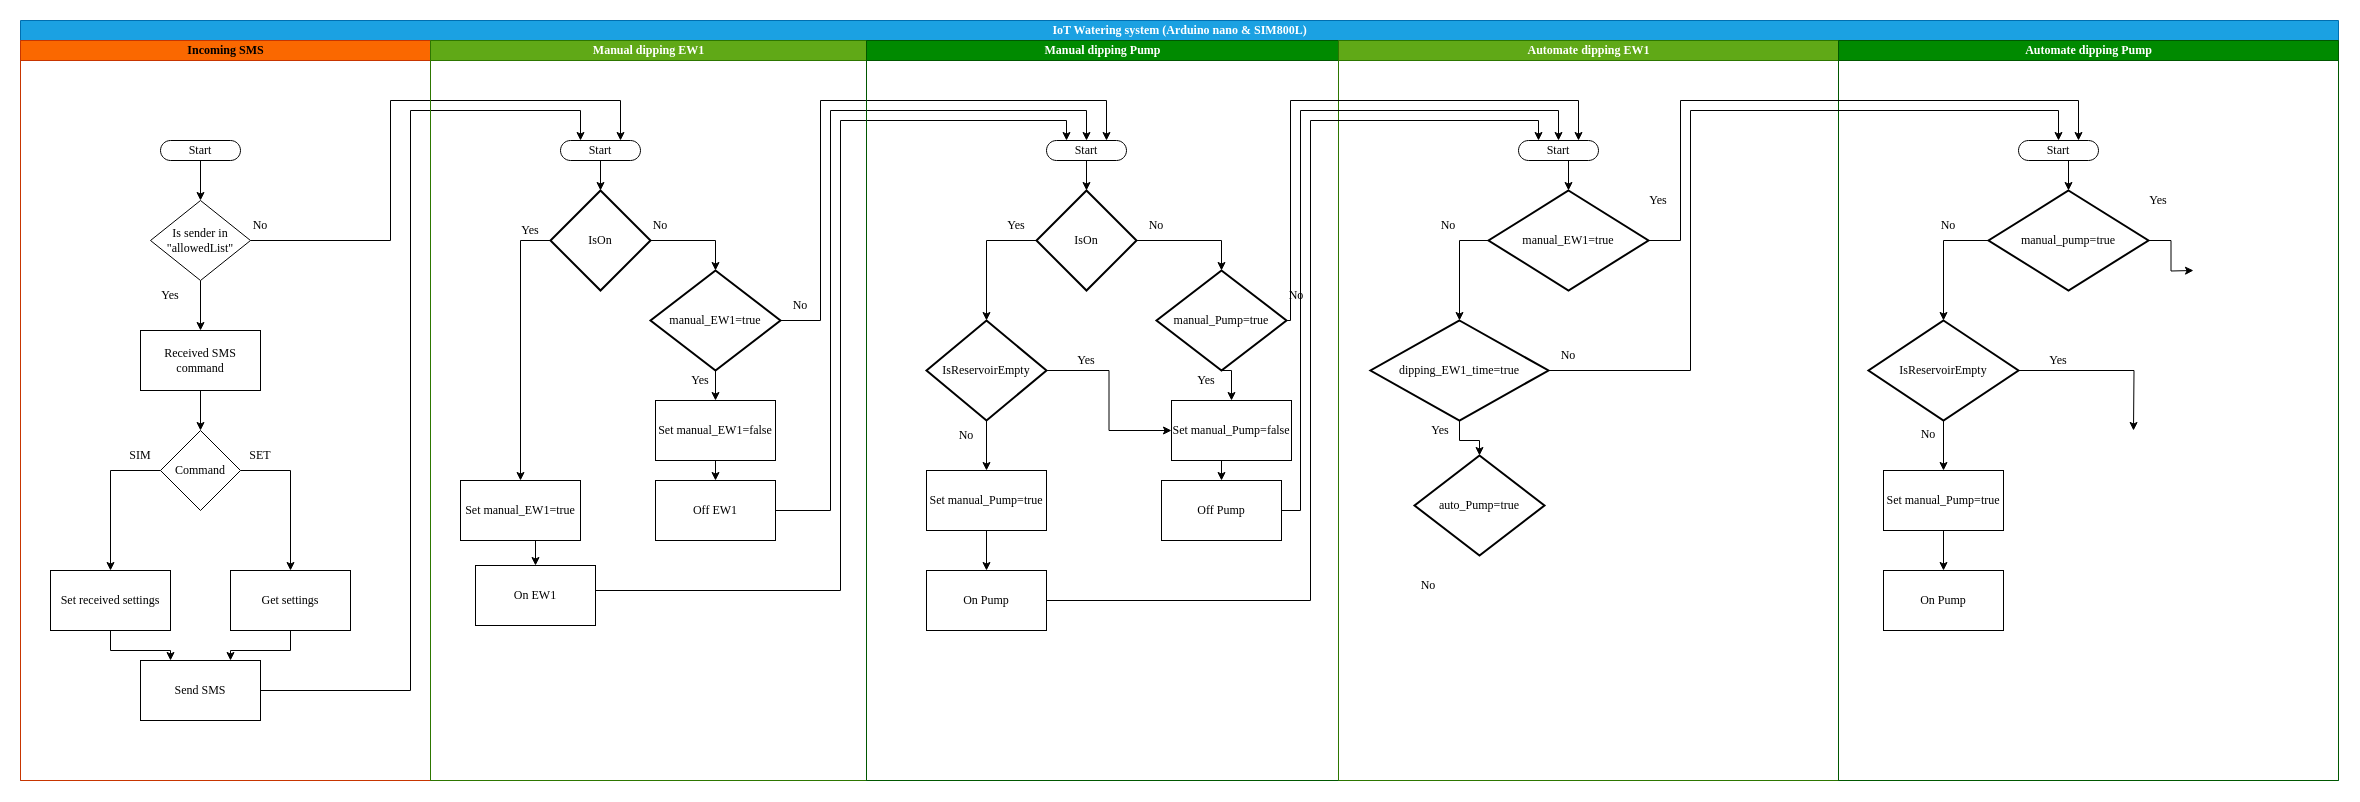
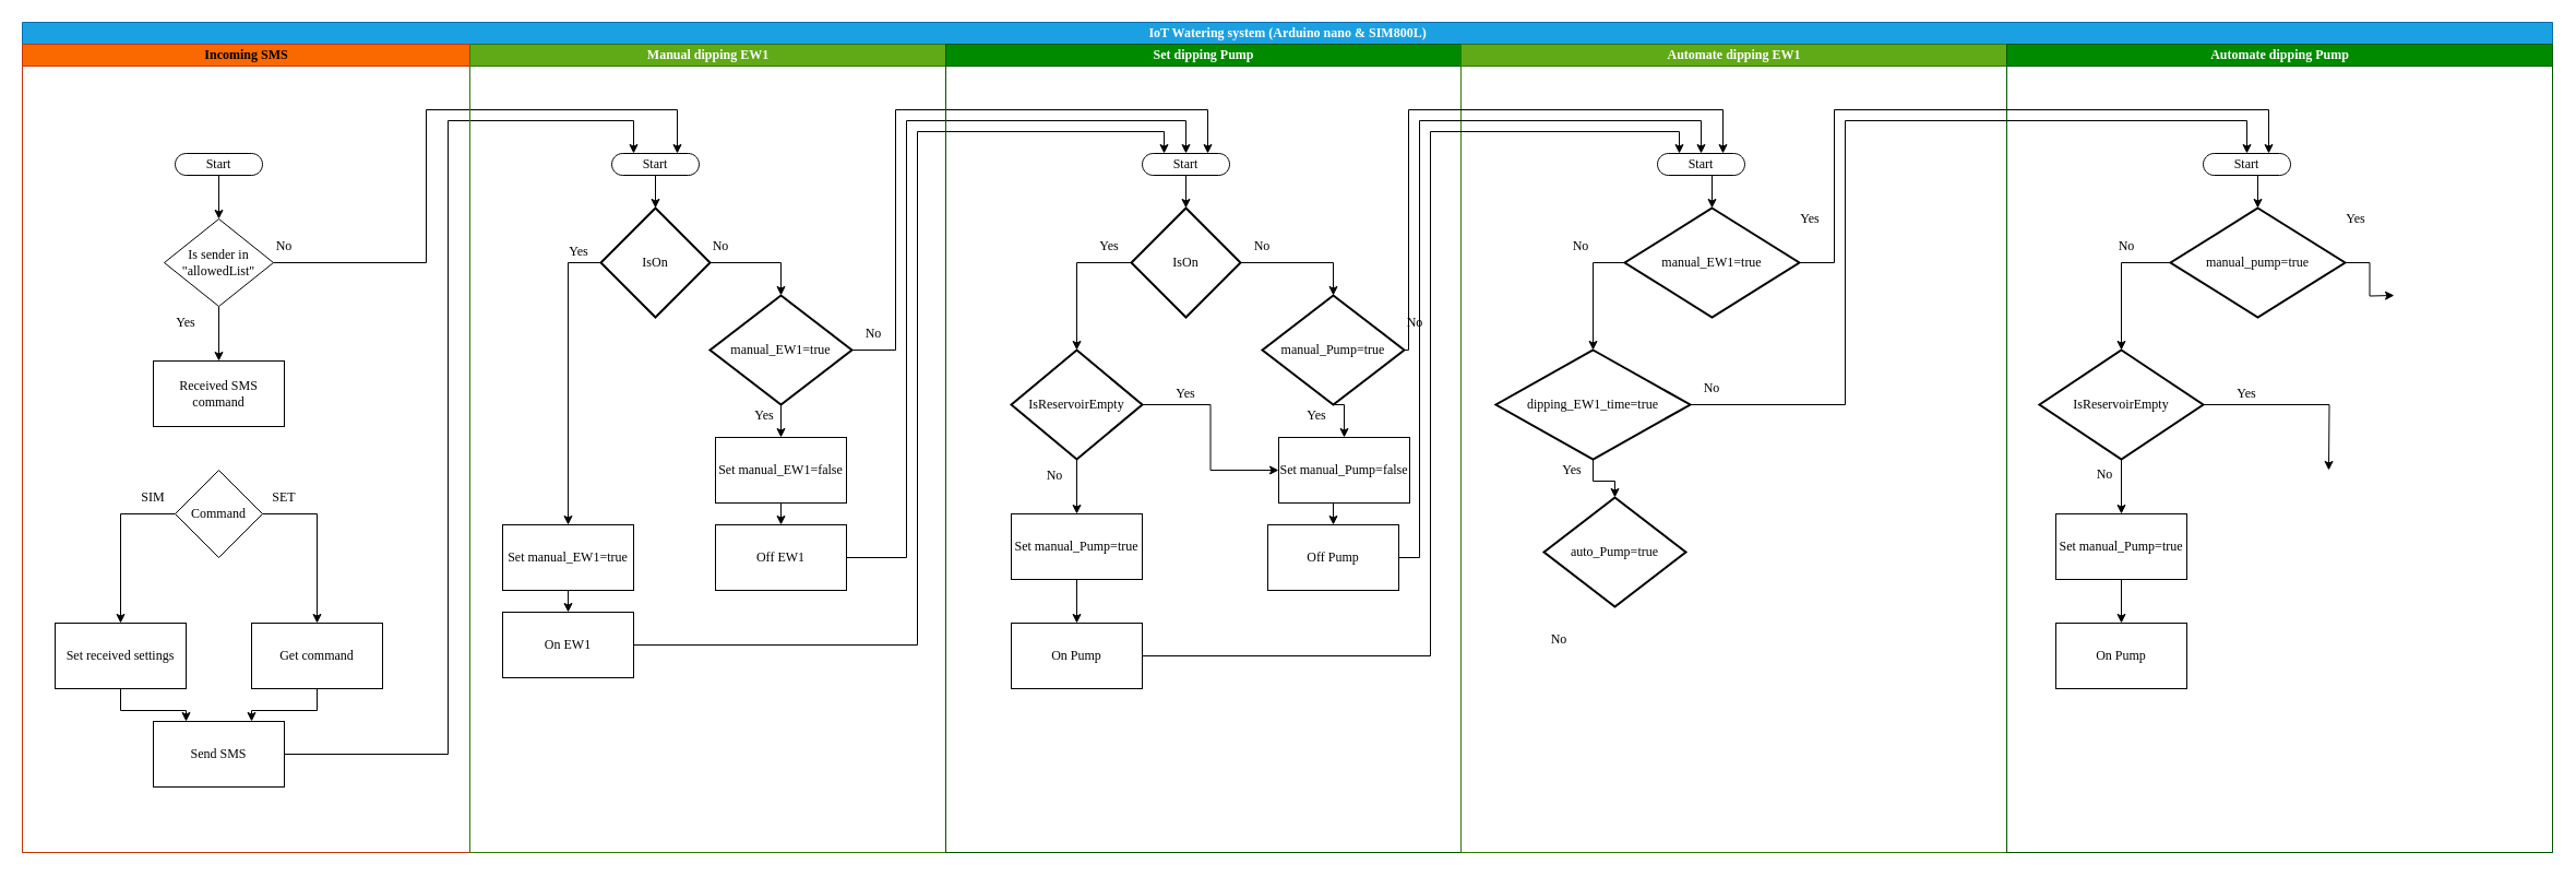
- <mxCell id="45" value="Manual dipping Pump" style="swimlane;startSize=20;html=1;fillColor=#008a00;fontColor=#ffffff;strokeColor=#005700;fontFamily=Lucida Console;" vertex="1" parent="2"><mxGeometry x="846" y="20" width="472" height="740" as="geometry"><mxRectangle y="20" width="40" height="460" as="alternateBounds" /></mxGeometry></mxCell>
+ <mxCell id="45" value="Set dipping Pump" style="swimlane;startSize=20;html=1;fillColor=#008a00;fontColor=#ffffff;strokeColor=#005700;fontFamily=Lucida Console;" vertex="1" parent="2"><mxGeometry x="846" y="20" width="472" height="740" as="geometry"><mxRectangle y="20" width="40" height="460" as="alternateBounds" /></mxGeometry></mxCell>
- <mxCell id="8" value="" style="edgeStyle=orthogonalEdgeStyle;rounded=0;orthogonalLoop=1;jettySize=auto;html=1;fontFamily=Lucida Console;" edge="1" parent="3" source="9" target="14"><mxGeometry relative="1" as="geometry" /></mxCell>
- <mxCell id="40" value="On EW1" style="whiteSpace=wrap;html=1;fontFamily=Lucida Console;" vertex="1" parent="24"><mxGeometry x="45" y="525" width="120" height="60" as="geometry" /></mxCell>
+ <mxCell id="40" value="On EW1" style="whiteSpace=wrap;html=1;fontFamily=Lucida Console;" vertex="1" parent="24"><mxGeometry x="30" y="520" width="120" height="60" as="geometry" /></mxCell>
- <mxCell id="18" value="Get settings" style="whiteSpace=wrap;html=1;fontFamily=Lucida Console;" vertex="1" parent="3"><mxGeometry x="210" y="530" width="120" height="60" as="geometry" /></mxCell>
+ <mxCell id="18" value="Get command" style="whiteSpace=wrap;html=1;fontFamily=Lucida Console;" vertex="1" parent="3"><mxGeometry x="210" y="530" width="120" height="60" as="geometry" /></mxCell>
